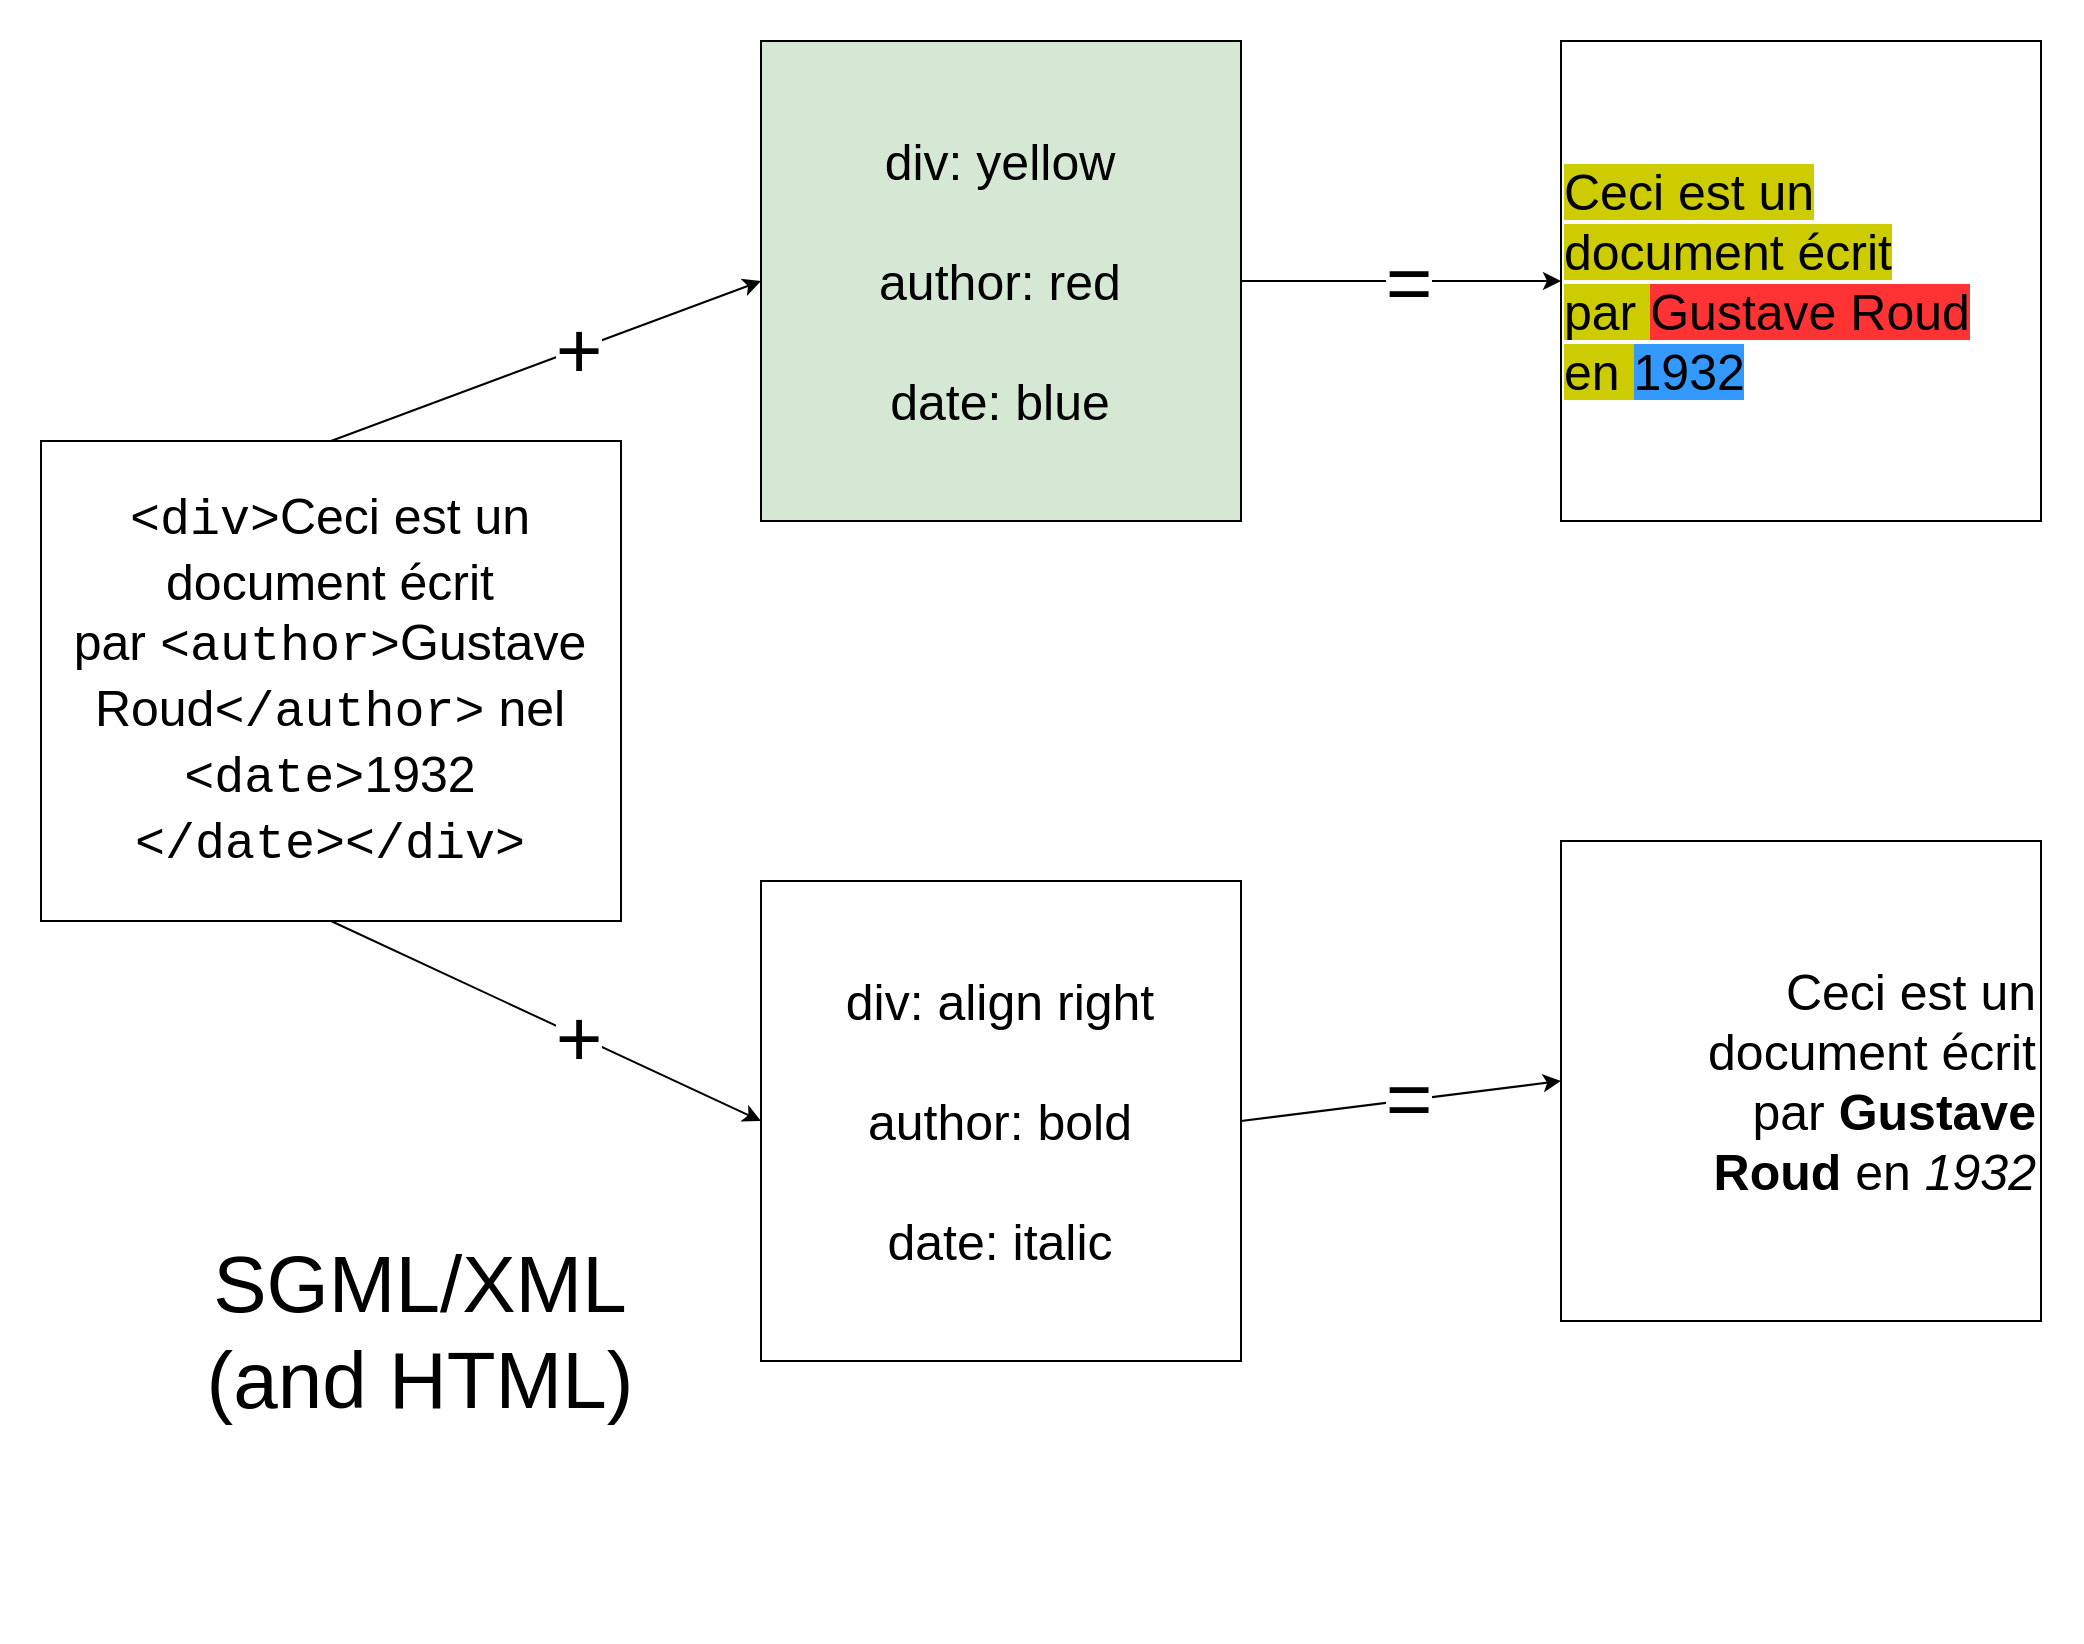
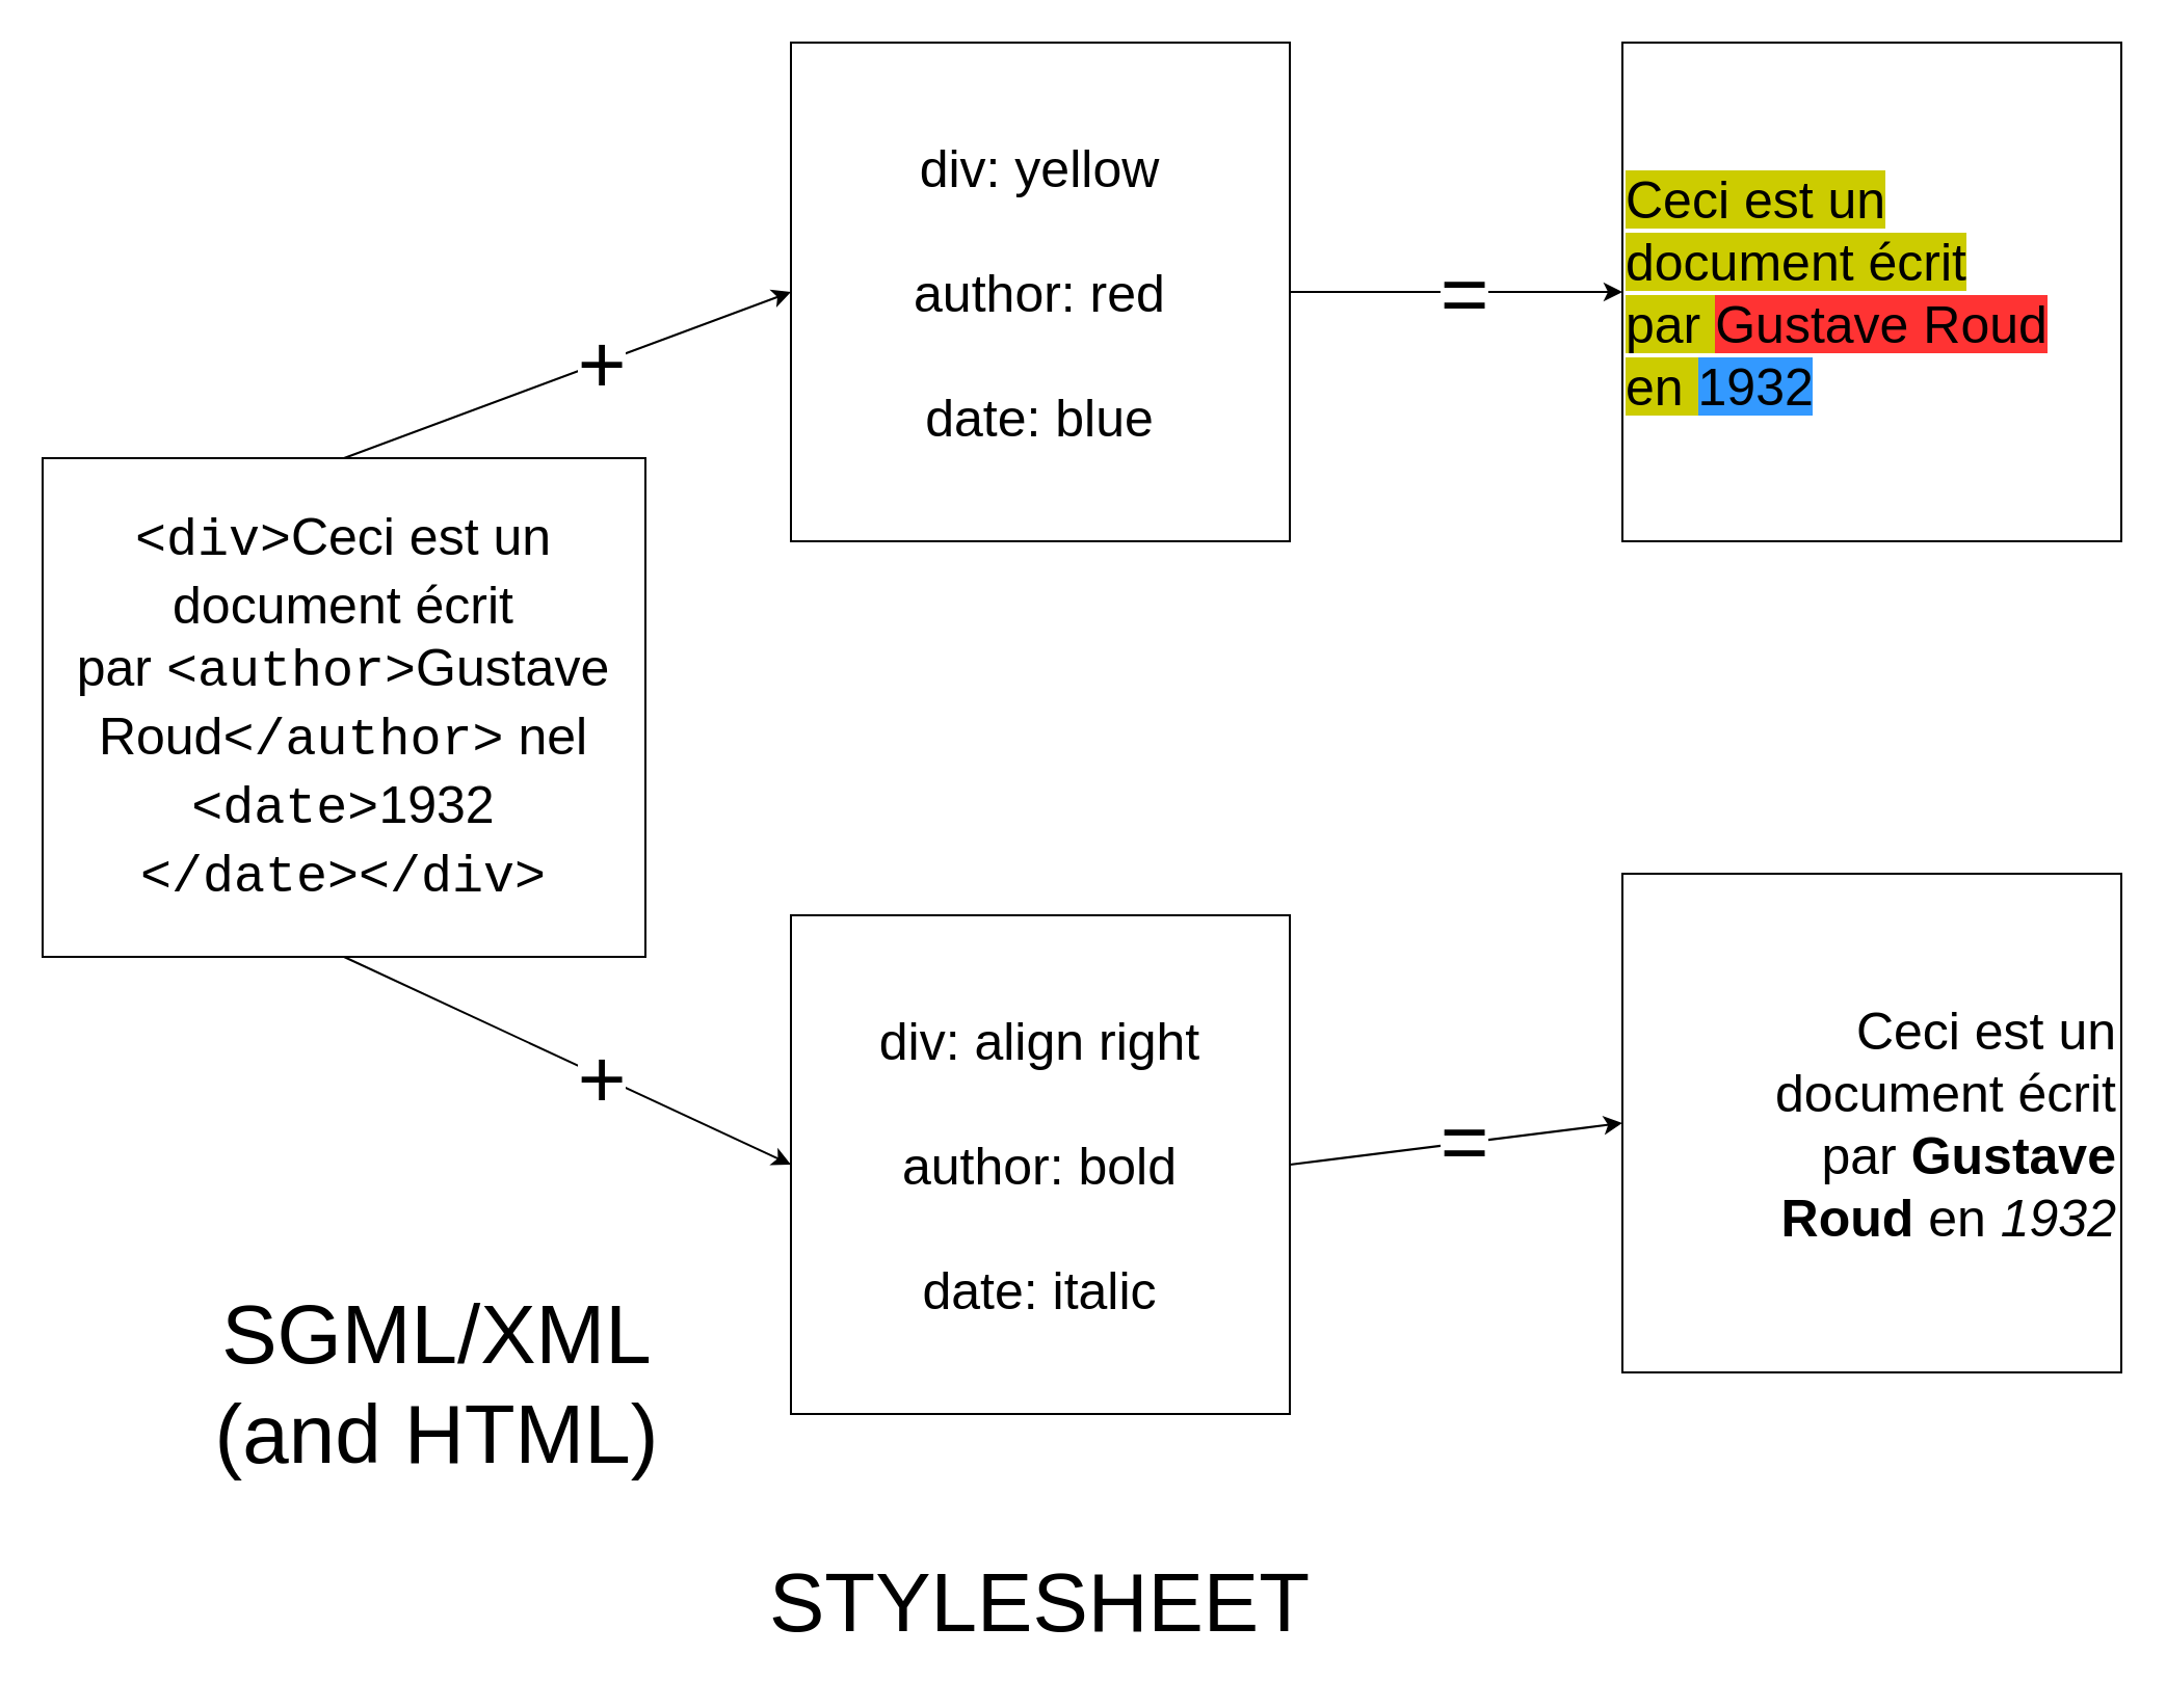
- <mxCell id="3" value="&lt;font style=&quot;font-size: 25px&quot;&gt;div: yellow&lt;br&gt;&lt;br&gt;author: red&lt;br&gt;&lt;br&gt;date: blue&lt;br&gt;&lt;/font&gt;" style="rounded=0;whiteSpace=wrap;html=1;fillColor=#d5e8d4;" parent="1" vertex="1"><mxGeometry x="380" y="20" width="240" height="240" as="geometry" /></mxCell>
+ <mxCell id="3" value="&lt;font style=&quot;font-size: 25px&quot;&gt;div: yellow&lt;br&gt;&lt;br&gt;author: red&lt;br&gt;&lt;br&gt;date: blue&lt;br&gt;&lt;/font&gt;" style="rounded=0;whiteSpace=wrap;html=1;" parent="1" vertex="1"><mxGeometry x="380" y="20" width="240" height="240" as="geometry" /></mxCell>
+ <mxCell id="8" value="&lt;font style=&quot;font-size: 40px&quot;&gt;STYLESHEET&lt;/font&gt;" style="rounded=0;whiteSpace=wrap;html=1;strokeColor=none;" parent="1" vertex="1"><mxGeometry x="440" y="740" width="120" height="60" as="geometry" /></mxCell>
